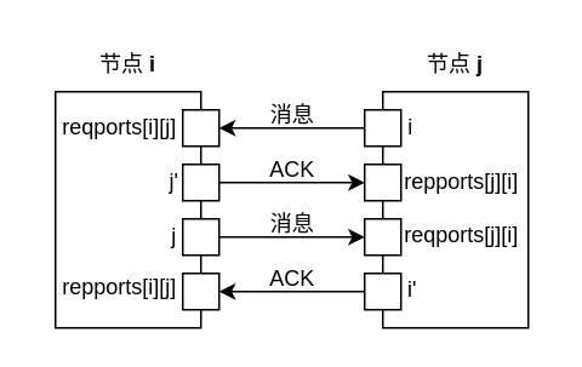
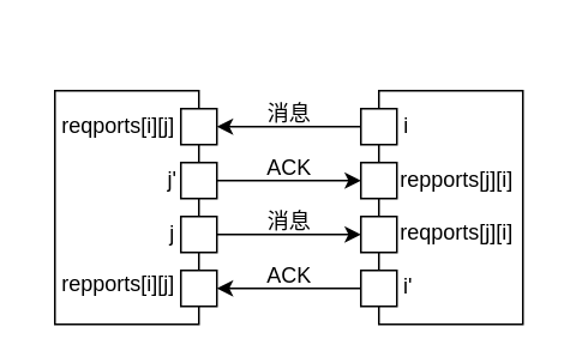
- <mxCell id="16" value="节点&lt;b&gt; i&lt;/b&gt;" style="text;html=1;align=center;verticalAlign=middle;whiteSpace=wrap;rounded=0;" vertex="1" parent="1"><mxGeometry x="40" y="20" width="60" height="30" as="geometry" /></mxCell>
- <mxCell id="17" value="节点&lt;b&gt;&amp;nbsp;j&lt;/b&gt;" style="text;html=1;align=center;verticalAlign=middle;whiteSpace=wrap;rounded=0;" vertex="1" parent="1"><mxGeometry x="220" y="20" width="60" height="30" as="geometry" /></mxCell>
